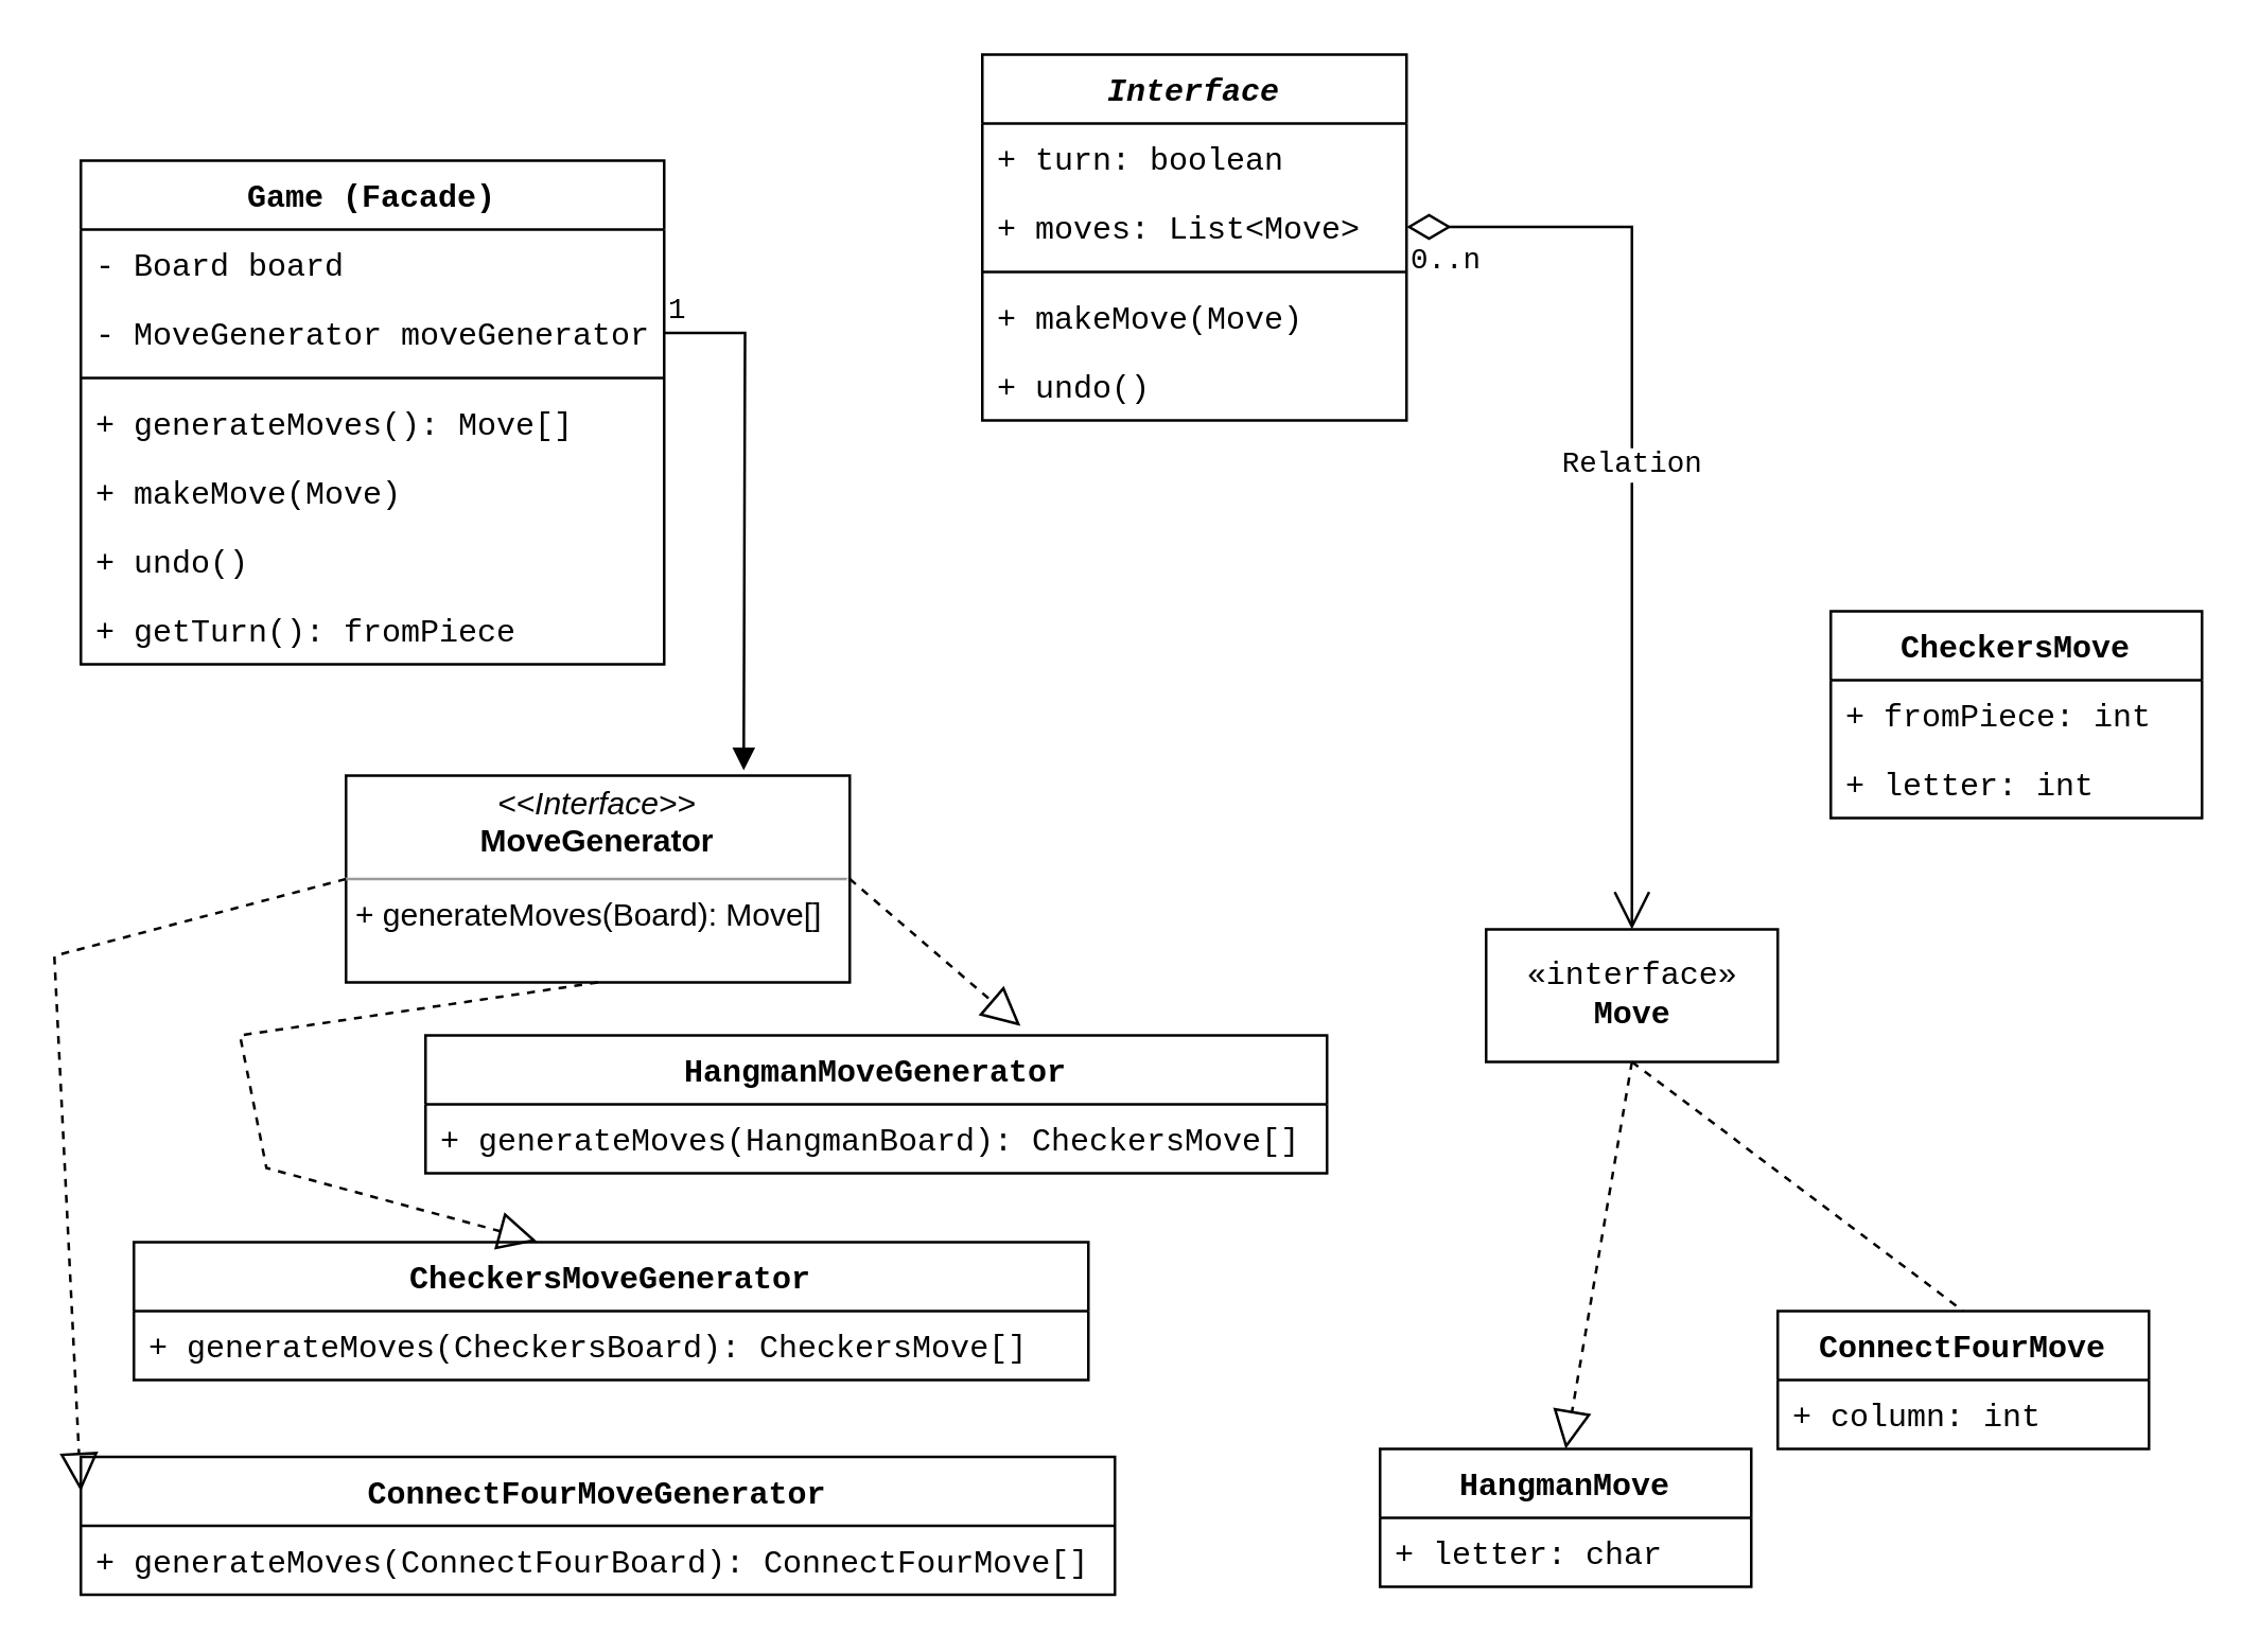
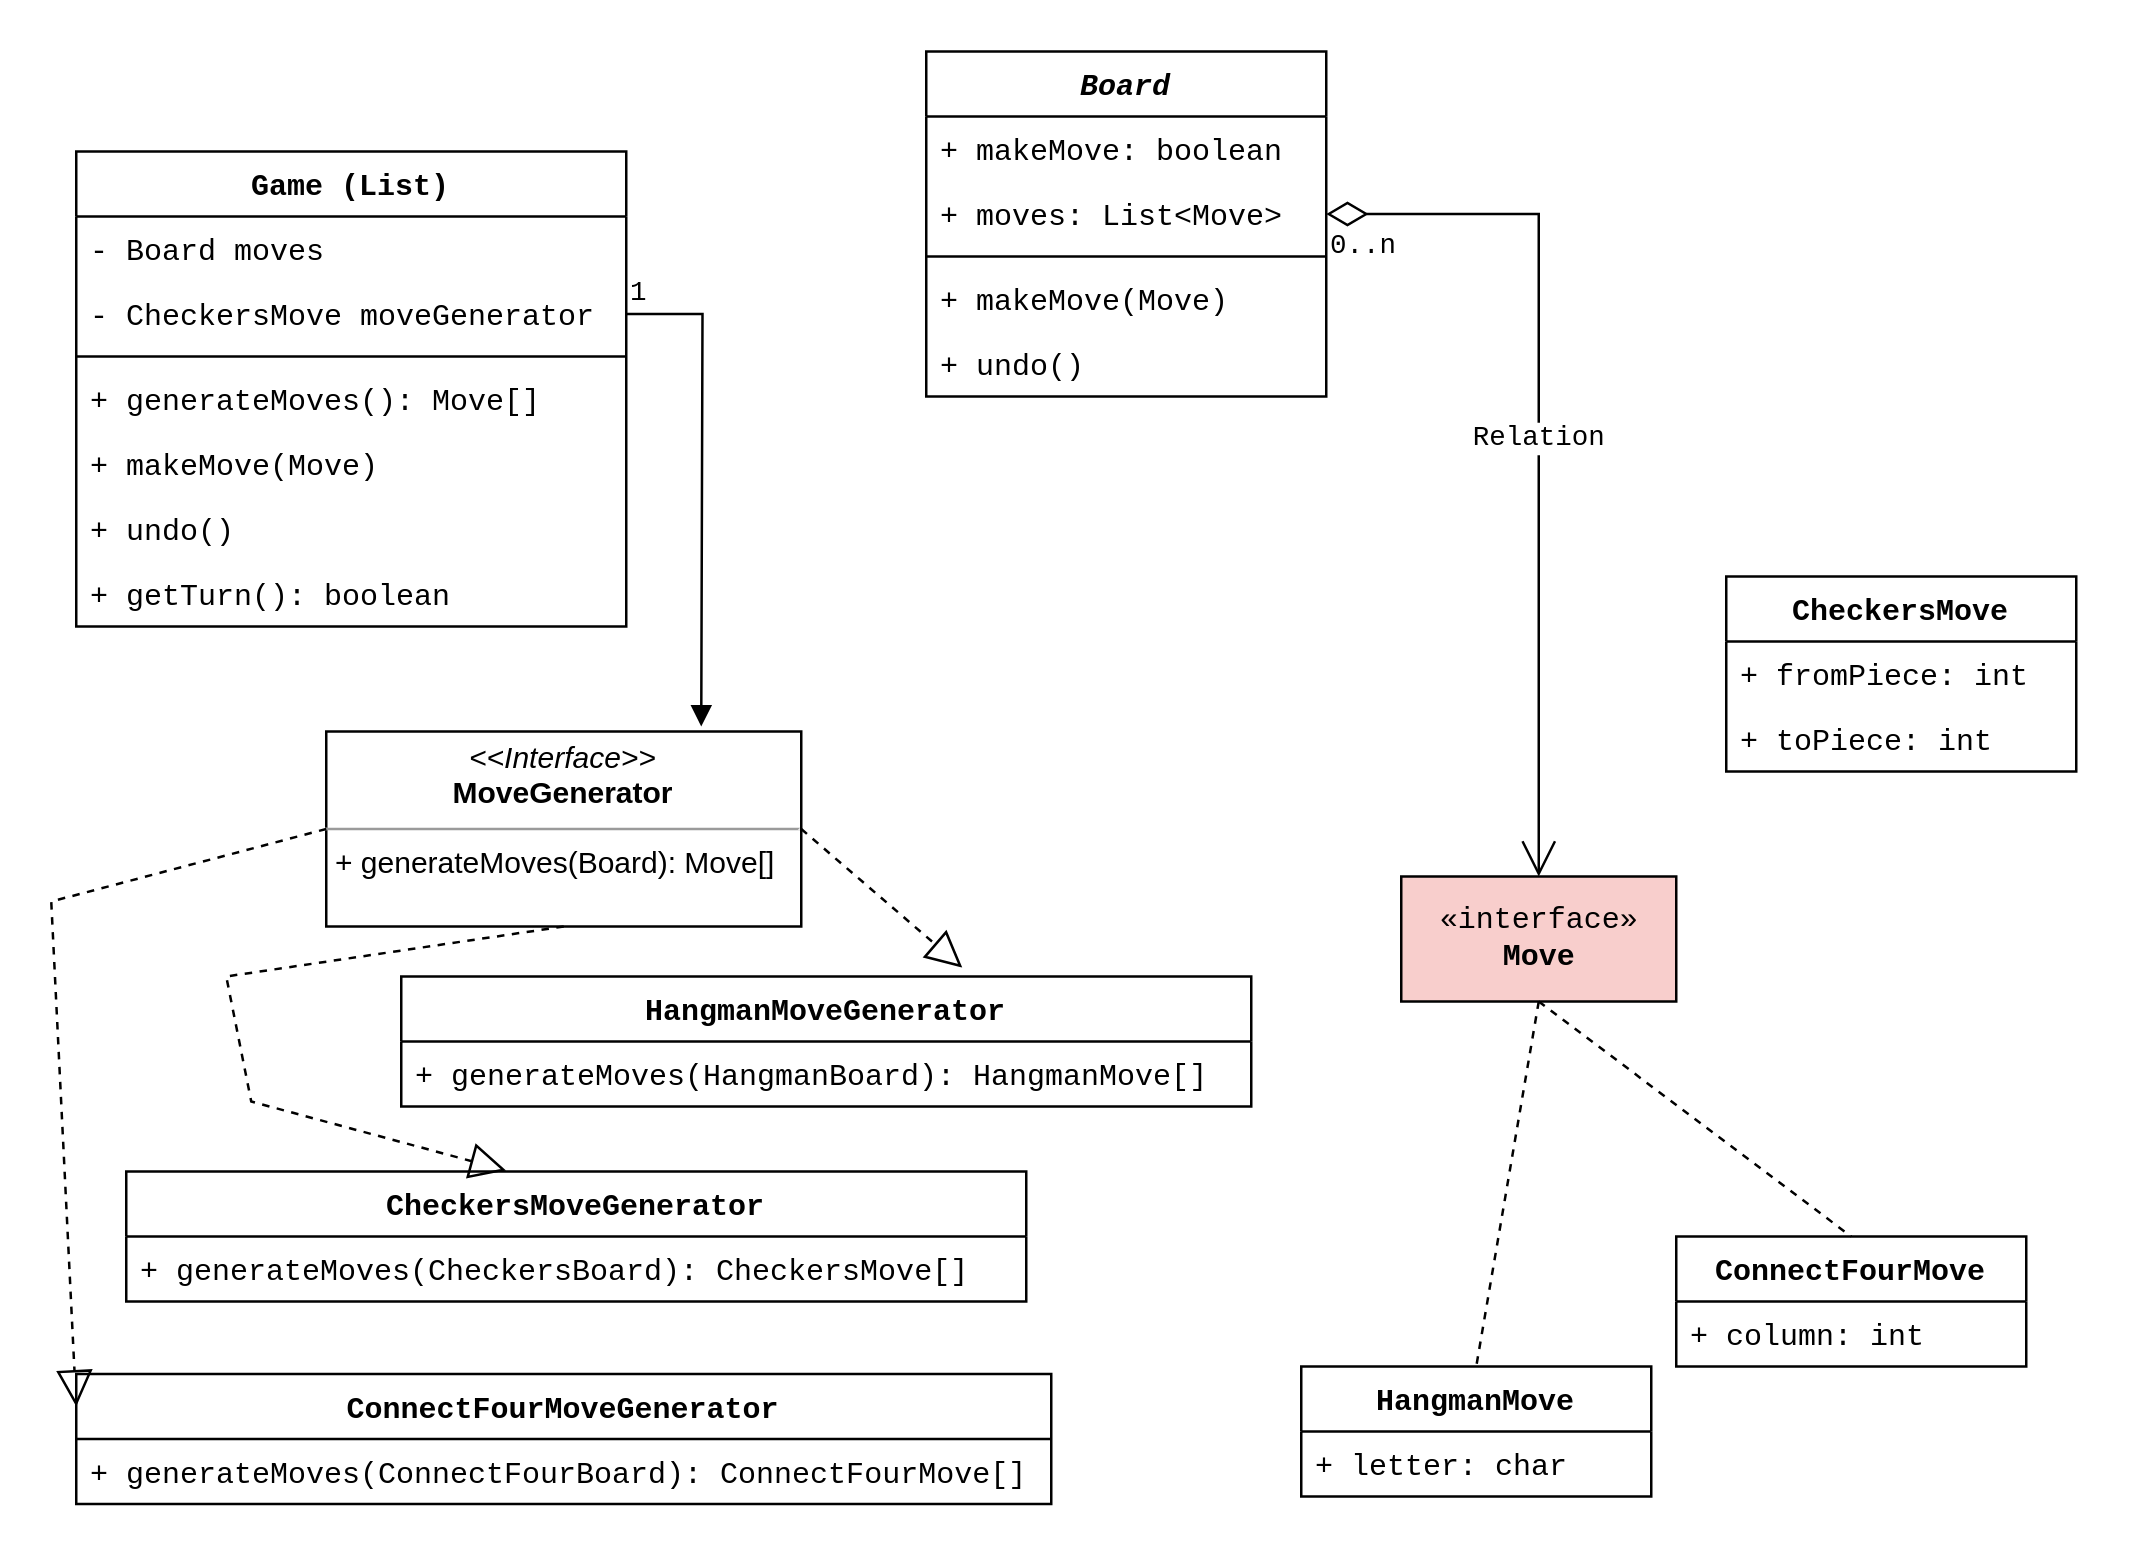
- <mxCell id="20" value="Interface" style="swimlane;fontStyle=3;align=center;verticalAlign=top;childLayout=stackLayout;horizontal=1;startSize=26;horizontalStack=0;resizeParent=1;resizeParentMax=0;resizeLast=0;collapsible=1;marginBottom=0;fontFamily=Courier New;" vertex="1" parent="1"><mxGeometry x="370" y="20" width="160" height="138" as="geometry" /></mxCell>
+ <mxCell id="20" value="Board" style="swimlane;fontStyle=3;align=center;verticalAlign=top;childLayout=stackLayout;horizontal=1;startSize=26;horizontalStack=0;resizeParent=1;resizeParentMax=0;resizeLast=0;collapsible=1;marginBottom=0;fontFamily=Courier New;" vertex="1" parent="1"><mxGeometry x="370" y="20" width="160" height="138" as="geometry" /></mxCell>
- <mxCell id="21" value="+ turn: boolean" style="text;strokeColor=none;fillColor=none;align=left;verticalAlign=top;spacingLeft=4;spacingRight=4;overflow=hidden;rotatable=0;points=[[0,0.5],[1,0.5]];portConstraint=eastwest;fontFamily=Courier New;" vertex="1" parent="20"><mxGeometry y="26" width="160" height="26" as="geometry" /></mxCell>
+ <mxCell id="21" value="+ makeMove: boolean" style="text;strokeColor=none;fillColor=none;align=left;verticalAlign=top;spacingLeft=4;spacingRight=4;overflow=hidden;rotatable=0;points=[[0,0.5],[1,0.5]];portConstraint=eastwest;fontFamily=Courier New;" vertex="1" parent="20"><mxGeometry y="26" width="160" height="26" as="geometry" /></mxCell>
- <mxCell id="2" value="Game (Facade)" style="swimlane;fontStyle=1;align=center;verticalAlign=top;childLayout=stackLayout;horizontal=1;startSize=26;horizontalStack=0;resizeParent=1;resizeParentMax=0;resizeLast=0;collapsible=1;marginBottom=0;fontFamily=Courier New;" vertex="1" parent="1"><mxGeometry x="30" y="60" width="220" height="190" as="geometry" /></mxCell>
+ <mxCell id="2" value="Game (List)" style="swimlane;fontStyle=1;align=center;verticalAlign=top;childLayout=stackLayout;horizontal=1;startSize=26;horizontalStack=0;resizeParent=1;resizeParentMax=0;resizeLast=0;collapsible=1;marginBottom=0;fontFamily=Courier New;" vertex="1" parent="1"><mxGeometry x="30" y="60" width="220" height="190" as="geometry" /></mxCell>
- <mxCell id="3" value="- Board board" style="text;strokeColor=none;fillColor=none;align=left;verticalAlign=top;spacingLeft=4;spacingRight=4;overflow=hidden;rotatable=0;points=[[0,0.5],[1,0.5]];portConstraint=eastwest;fontFamily=Courier New;" vertex="1" parent="2"><mxGeometry y="26" width="220" height="26" as="geometry" /></mxCell>
+ <mxCell id="3" value="- Board moves" style="text;strokeColor=none;fillColor=none;align=left;verticalAlign=top;spacingLeft=4;spacingRight=4;overflow=hidden;rotatable=0;points=[[0,0.5],[1,0.5]];portConstraint=eastwest;fontFamily=Courier New;" vertex="1" parent="2"><mxGeometry y="26" width="220" height="26" as="geometry" /></mxCell>
- <mxCell id="4" value="- MoveGenerator moveGenerator" style="text;strokeColor=none;fillColor=none;align=left;verticalAlign=top;spacingLeft=4;spacingRight=4;overflow=hidden;rotatable=0;points=[[0,0.5],[1,0.5]];portConstraint=eastwest;fontFamily=Courier New;" vertex="1" parent="2"><mxGeometry y="52" width="220" height="26" as="geometry" /></mxCell>
+ <mxCell id="4" value="- CheckersMove moveGenerator" style="text;strokeColor=none;fillColor=none;align=left;verticalAlign=top;spacingLeft=4;spacingRight=4;overflow=hidden;rotatable=0;points=[[0,0.5],[1,0.5]];portConstraint=eastwest;fontFamily=Courier New;" vertex="1" parent="2"><mxGeometry y="52" width="220" height="26" as="geometry" /></mxCell>
- <mxCell id="9" value="+ getTurn(): fromPiece" style="text;strokeColor=none;fillColor=none;align=left;verticalAlign=top;spacingLeft=4;spacingRight=4;overflow=hidden;rotatable=0;points=[[0,0.5],[1,0.5]];portConstraint=eastwest;fontFamily=Courier New;" vertex="1" parent="2"><mxGeometry y="164" width="220" height="26" as="geometry" /></mxCell>
+ <mxCell id="9" value="+ getTurn(): boolean" style="text;strokeColor=none;fillColor=none;align=left;verticalAlign=top;spacingLeft=4;spacingRight=4;overflow=hidden;rotatable=0;points=[[0,0.5],[1,0.5]];portConstraint=eastwest;fontFamily=Courier New;" vertex="1" parent="2"><mxGeometry y="164" width="220" height="26" as="geometry" /></mxCell>
- <mxCell id="16" value="+ letter: int" style="text;strokeColor=none;fillColor=none;align=left;verticalAlign=top;spacingLeft=4;spacingRight=4;overflow=hidden;rotatable=0;points=[[0,0.5],[1,0.5]];portConstraint=eastwest;fontFamily=Courier New;" vertex="1" parent="14"><mxGeometry y="52" width="140" height="26" as="geometry" /></mxCell>
+ <mxCell id="16" value="+ toPiece: int" style="text;strokeColor=none;fillColor=none;align=left;verticalAlign=top;spacingLeft=4;spacingRight=4;overflow=hidden;rotatable=0;points=[[0,0.5],[1,0.5]];portConstraint=eastwest;fontFamily=Courier New;" vertex="1" parent="14"><mxGeometry y="52" width="140" height="26" as="geometry" /></mxCell>
- <mxCell id="17" value="«interface»&lt;br&gt;&lt;b&gt;Move&lt;/b&gt;" style="html=1;fontFamily=Courier New;" vertex="1" parent="1"><mxGeometry x="560" y="350" width="110" height="50" as="geometry" /></mxCell>
+ <mxCell id="17" value="«interface»&lt;br&gt;&lt;b&gt;Move&lt;/b&gt;" style="html=1;fontFamily=Courier New;fillColor=#f8cecc;" vertex="1" parent="1"><mxGeometry x="560" y="350" width="110" height="50" as="geometry" /></mxCell>
- <mxCell id="32" value="+ generateMoves(HangmanBoard): CheckersMove[]" style="text;strokeColor=none;fillColor=none;align=left;verticalAlign=top;spacingLeft=4;spacingRight=4;overflow=hidden;rotatable=0;points=[[0,0.5],[1,0.5]];portConstraint=eastwest;fontFamily=Courier New;" vertex="1" parent="31"><mxGeometry y="26" width="340" height="26" as="geometry" /></mxCell>
+ <mxCell id="32" value="+ generateMoves(HangmanBoard): HangmanMove[]" style="text;strokeColor=none;fillColor=none;align=left;verticalAlign=top;spacingLeft=4;spacingRight=4;overflow=hidden;rotatable=0;points=[[0,0.5],[1,0.5]];portConstraint=eastwest;fontFamily=Courier New;" vertex="1" parent="31"><mxGeometry y="26" width="340" height="26" as="geometry" /></mxCell>
- <mxCell id="19" value="" style="endArrow=block;dashed=1;endFill=0;endSize=12;html=1;rounded=0;fontFamily=Courier New;exitX=0.5;exitY=1;exitDx=0;exitDy=0;entryX=0.5;entryY=0;entryDx=0;entryDy=0;" edge="1" parent="1" source="17" target="12"><mxGeometry width="160" relative="1" as="geometry"><mxPoint x="440" y="370" as="sourcePoint" /><mxPoint x="600" y="370" as="targetPoint" /></mxGeometry></mxCell>
+ <mxCell id="19" value="" style="endArrow=none;dashed=1;endFill=0;endSize=12;html=1;rounded=0;fontFamily=Courier New;exitX=0.5;exitY=1;exitDx=0;exitDy=0;entryX=0.5;entryY=0;entryDx=0;entryDy=0;" edge="1" parent="1" source="17" target="12"><mxGeometry width="160" relative="1" as="geometry"><mxPoint x="440" y="370" as="sourcePoint" /><mxPoint x="600" y="370" as="targetPoint" /></mxGeometry></mxCell>
